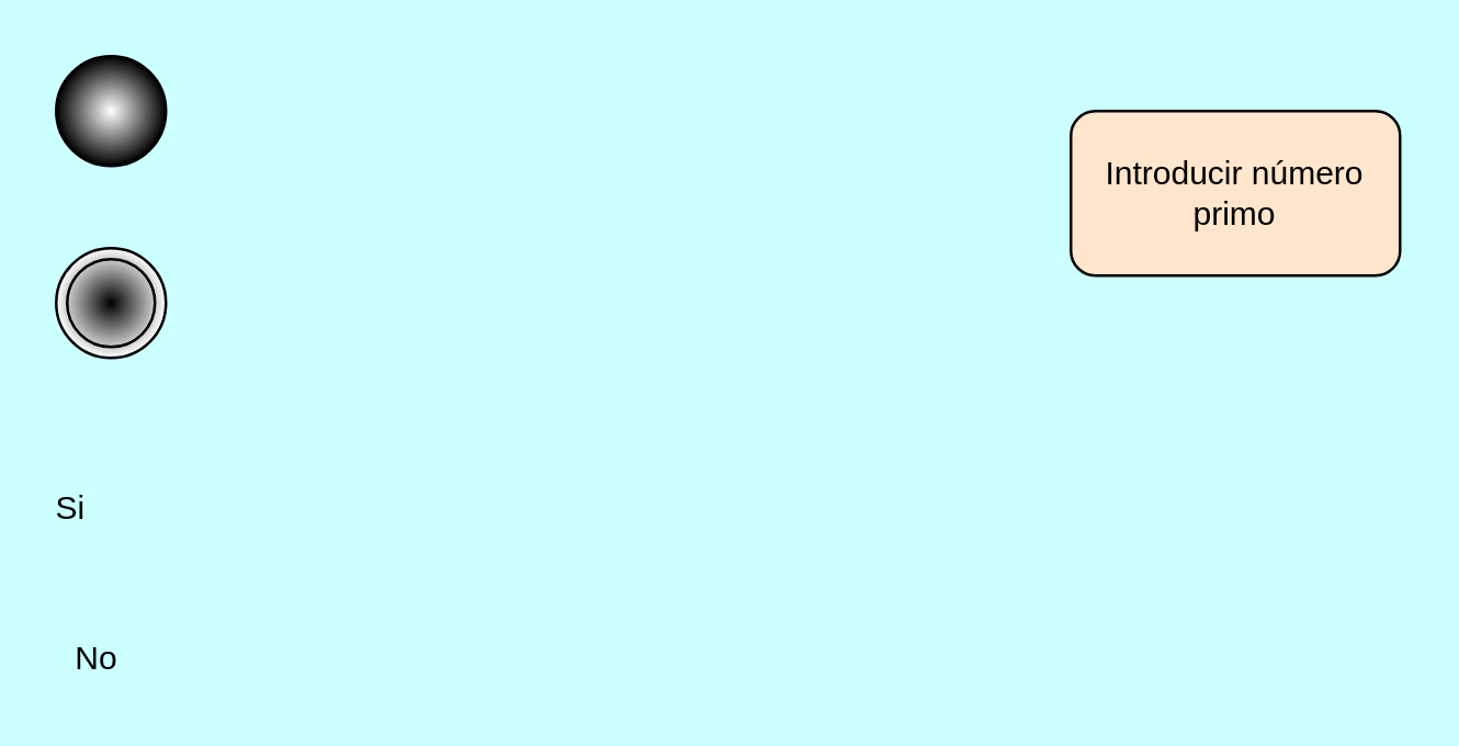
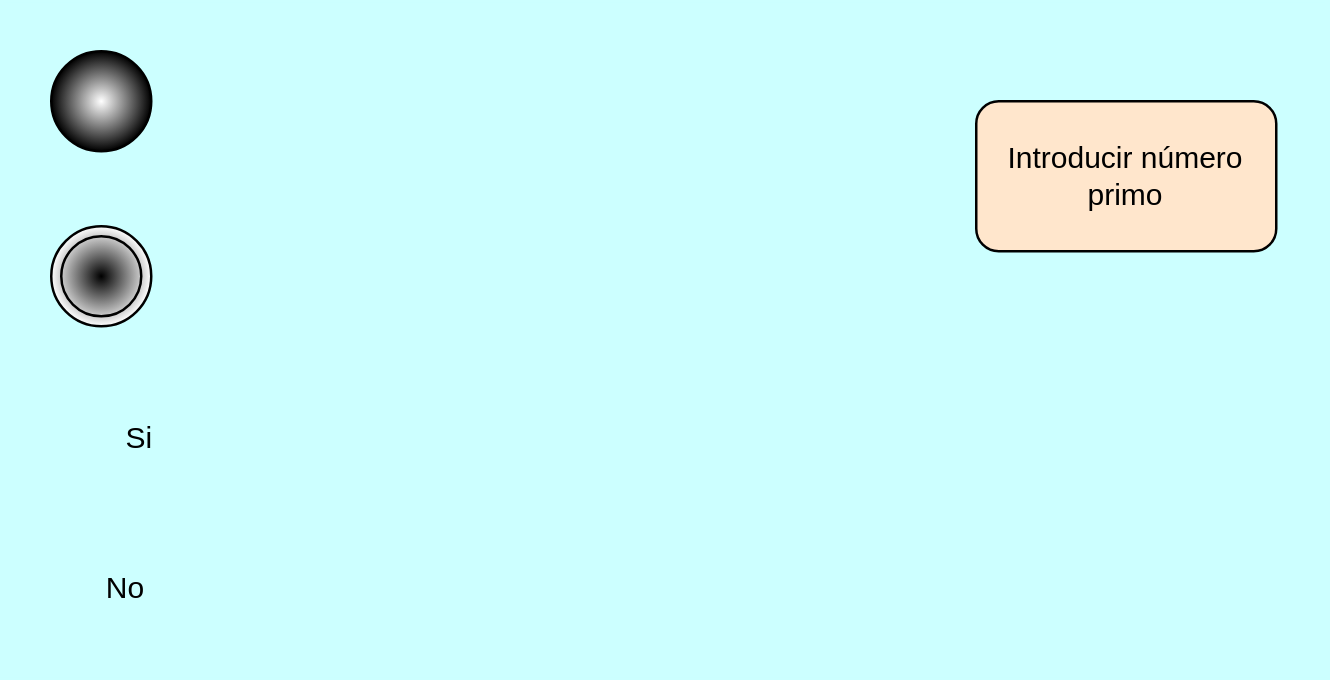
- <mxCell id="6" value="Si" style="text;html=1;align=center;verticalAlign=middle;resizable=0;points=[];autosize=1;strokeColor=none;fillColor=none;" parent="1" vertex="1"><mxGeometry x="10" y="170" width="30" height="30" as="geometry" /></mxCell>
+ <mxCell id="6" value="Si" style="text;html=1;align=center;verticalAlign=middle;resizable=0;points=[];autosize=1;strokeColor=none;fillColor=none;" parent="1" vertex="1"><mxGeometry x="40" y="160" width="30" height="30" as="geometry" /></mxCell>
- <mxCell id="5" value="No" style="text;html=1;strokeColor=none;fillColor=none;align=center;verticalAlign=middle;whiteSpace=wrap;rounded=0;" parent="1" vertex="1"><mxGeometry x="5" y="225" width="60" height="30" as="geometry" /></mxCell>
+ <mxCell id="5" value="No" style="text;html=1;strokeColor=none;fillColor=none;align=center;verticalAlign=middle;whiteSpace=wrap;rounded=0;" parent="1" vertex="1"><mxGeometry x="20" y="220" width="60" height="30" as="geometry" /></mxCell>
